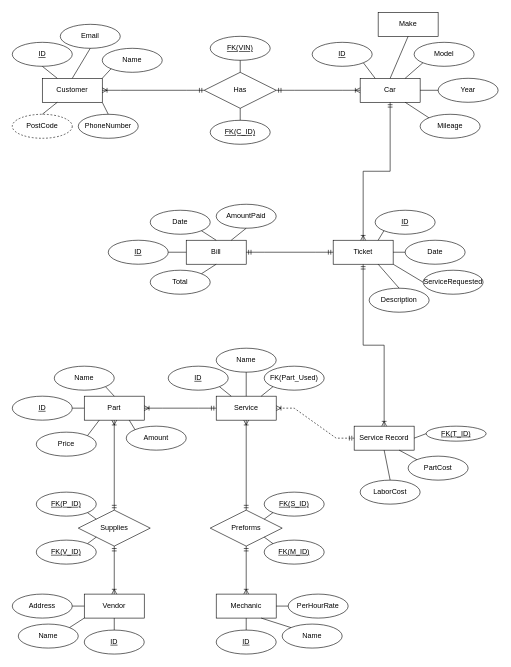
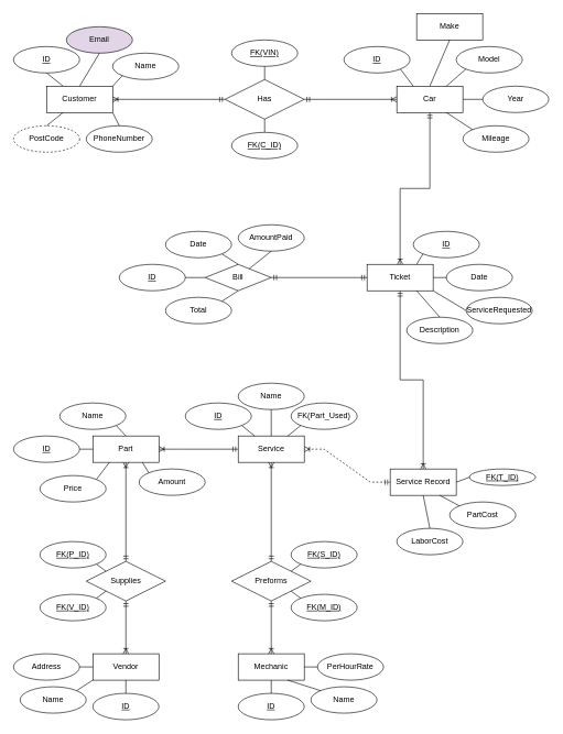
- <mxCell id="25" value="Email" style="ellipse;whiteSpace=wrap;html=1;align=center;" vertex="1" parent="1"><mxGeometry x="100" y="40" width="100" height="40" as="geometry" /></mxCell>
+ <mxCell id="25" value="Email" style="ellipse;whiteSpace=wrap;html=1;align=center;fillColor=#e1d5e7;" vertex="1" parent="1"><mxGeometry x="100" y="40" width="100" height="40" as="geometry" /></mxCell>
- <mxCell id="8" value="Bill" style="whiteSpace=wrap;html=1;align=center;" vertex="1" parent="1"><mxGeometry x="310" y="400" width="100" height="40" as="geometry" /></mxCell>
+ <mxCell id="8" value="Bill" style="rhombus;whiteSpace=wrap;html=1;align=center;" vertex="1" parent="1"><mxGeometry x="310" y="400" width="100" height="40" as="geometry" /></mxCell>
